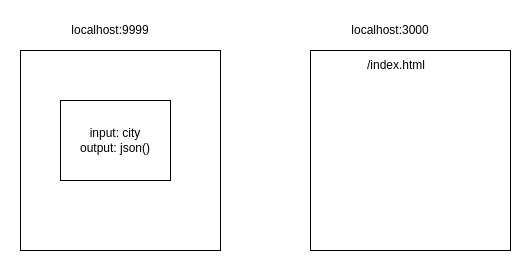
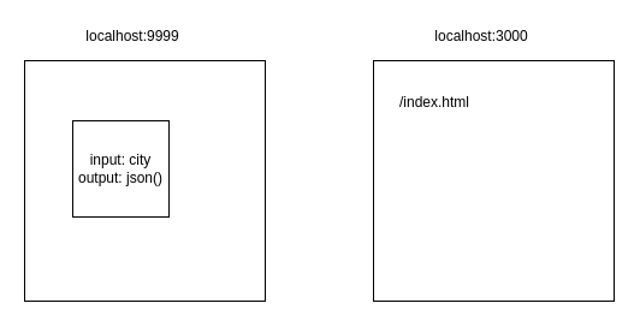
- <mxCell id="6" value="localhost:3000" style="text;html=1;strokeColor=none;fillColor=none;align=center;verticalAlign=middle;whiteSpace=wrap;rounded=0;" vertex="1" parent="1"><mxGeometry x="310" y="20" width="160" height="20" as="geometry" /></mxCell>
+ <mxCell id="6" value="localhost:3000" style="text;html=1;strokeColor=none;fillColor=none;align=center;verticalAlign=middle;whiteSpace=wrap;rounded=0;" vertex="1" parent="1"><mxGeometry x="320" y="20" width="160" height="20" as="geometry" /></mxCell>
- <mxCell id="7" value="/index.html" style="text;html=1;strokeColor=none;fillColor=none;align=center;verticalAlign=middle;whiteSpace=wrap;rounded=0;" vertex="1" parent="1"><mxGeometry x="376" y="55" width="40" height="20" as="geometry" /></mxCell>
+ <mxCell id="7" value="/index.html" style="text;html=1;strokeColor=none;fillColor=none;align=center;verticalAlign=middle;whiteSpace=wrap;rounded=0;" vertex="1" parent="1"><mxGeometry x="341" y="75" width="40" height="20" as="geometry" /></mxCell>
- <mxCell id="3" value="&lt;span style=&quot;white-space: normal&quot;&gt;input: city&lt;/span&gt;&lt;br style=&quot;white-space: normal&quot;&gt;&lt;span style=&quot;white-space: normal&quot;&gt;output: json()&lt;/span&gt;" style="whiteSpace=wrap;html=1;aspect=fixed;" vertex="1" parent="1"><mxGeometry x="60" y="100" width="110" height="80" as="geometry" /></mxCell>
+ <mxCell id="3" value="&lt;span style=&quot;white-space: normal&quot;&gt;input: city&lt;/span&gt;&lt;br style=&quot;white-space: normal&quot;&gt;&lt;span style=&quot;white-space: normal&quot;&gt;output: json()&lt;/span&gt;" style="whiteSpace=wrap;html=1;aspect=fixed;" vertex="1" parent="1"><mxGeometry x="60" y="100" width="80" height="80" as="geometry" /></mxCell>
